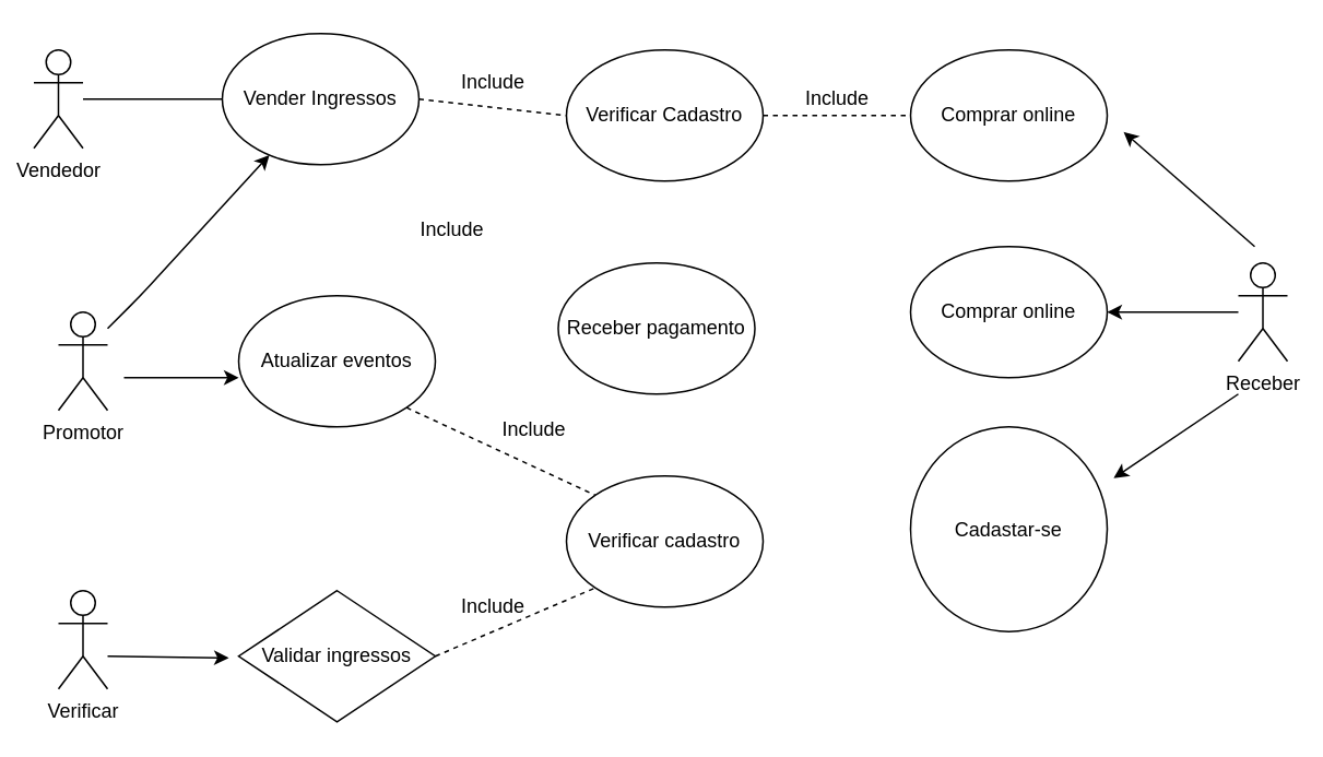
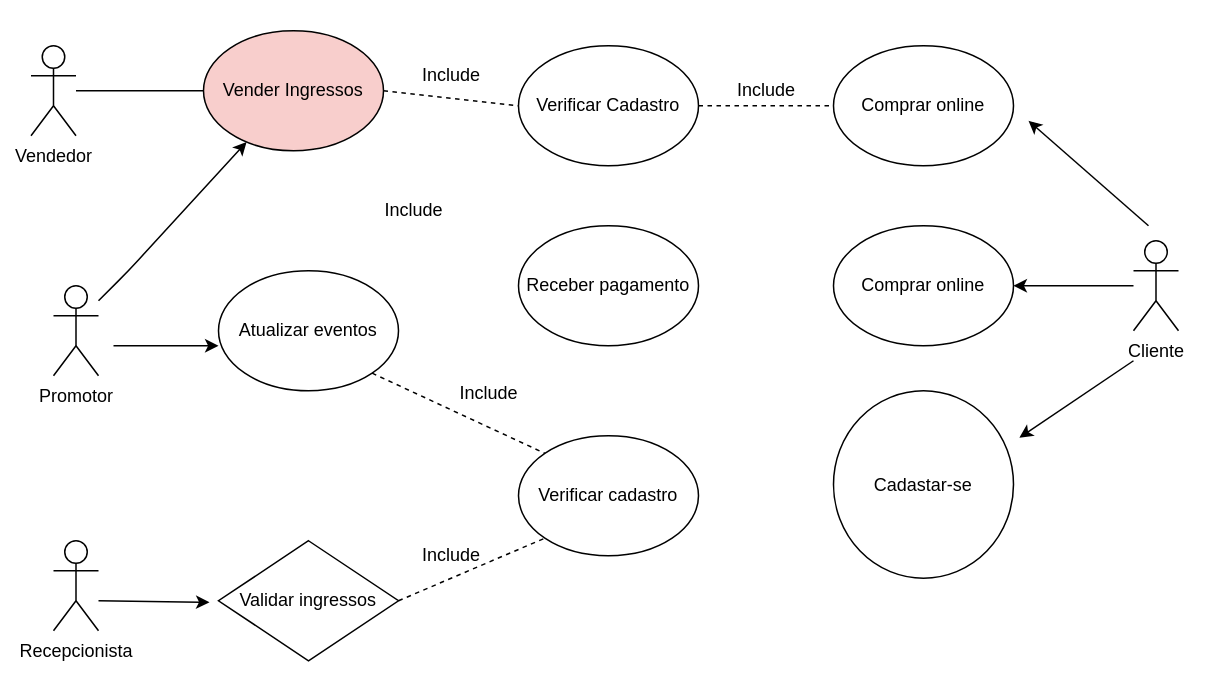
- <mxCell id="6" value="Vender Ingressos" style="ellipse;whiteSpace=wrap;html=1;" vertex="1" parent="1"><mxGeometry x="135" y="20" width="120" height="80" as="geometry" /></mxCell>
+ <mxCell id="6" value="Vender Ingressos" style="ellipse;whiteSpace=wrap;html=1;fillColor=#f8cecc;" vertex="1" parent="1"><mxGeometry x="135" y="20" width="120" height="80" as="geometry" /></mxCell>
- <mxCell id="13" value="Receber pagamento" style="ellipse;whiteSpace=wrap;html=1;" vertex="1" parent="1"><mxGeometry x="340" y="160" width="120" height="80" as="geometry" /></mxCell>
+ <mxCell id="13" value="Receber pagamento" style="ellipse;whiteSpace=wrap;html=1;" vertex="1" parent="1"><mxGeometry x="345" y="150" width="120" height="80" as="geometry" /></mxCell>
- <mxCell id="8" value="Receber" style="shape=umlActor;verticalLabelPosition=bottom;labelBackgroundColor=#ffffff;verticalAlign=top;html=1;outlineConnect=0;" vertex="1" parent="1"><mxGeometry x="755" y="160" width="30" height="60" as="geometry" /></mxCell>
+ <mxCell id="8" value="Cliente" style="shape=umlActor;verticalLabelPosition=bottom;labelBackgroundColor=#ffffff;verticalAlign=top;html=1;outlineConnect=0;" vertex="1" parent="1"><mxGeometry x="755" y="160" width="30" height="60" as="geometry" /></mxCell>
- <mxCell id="5" value="Verificar" style="shape=umlActor;verticalLabelPosition=bottom;labelBackgroundColor=#ffffff;verticalAlign=top;html=1;outlineConnect=0;" vertex="1" parent="1"><mxGeometry x="35" y="360" width="30" height="60" as="geometry" /></mxCell>
+ <mxCell id="5" value="Recepcionista" style="shape=umlActor;verticalLabelPosition=bottom;labelBackgroundColor=#ffffff;verticalAlign=top;html=1;outlineConnect=0;" vertex="1" parent="1"><mxGeometry x="35" y="360" width="30" height="60" as="geometry" /></mxCell>
